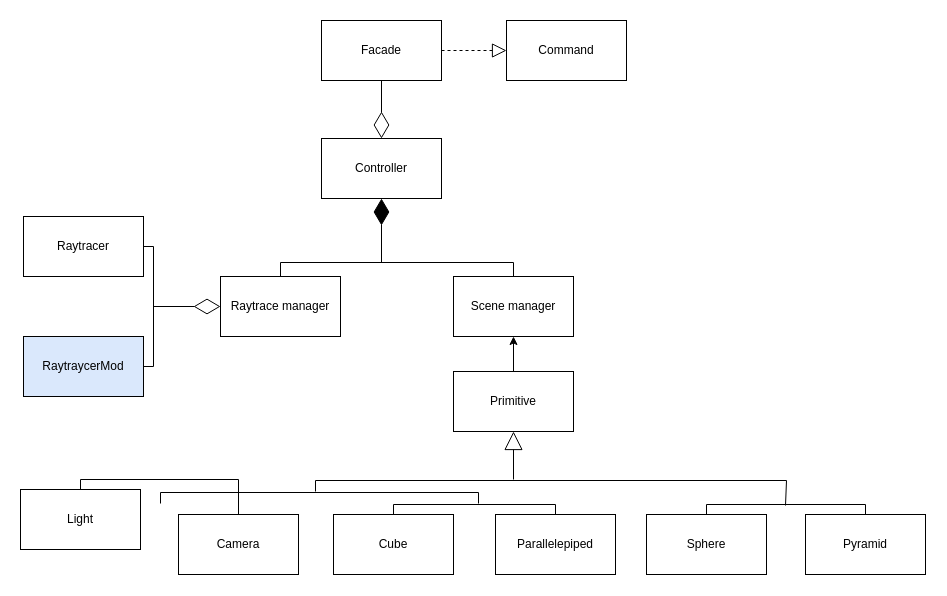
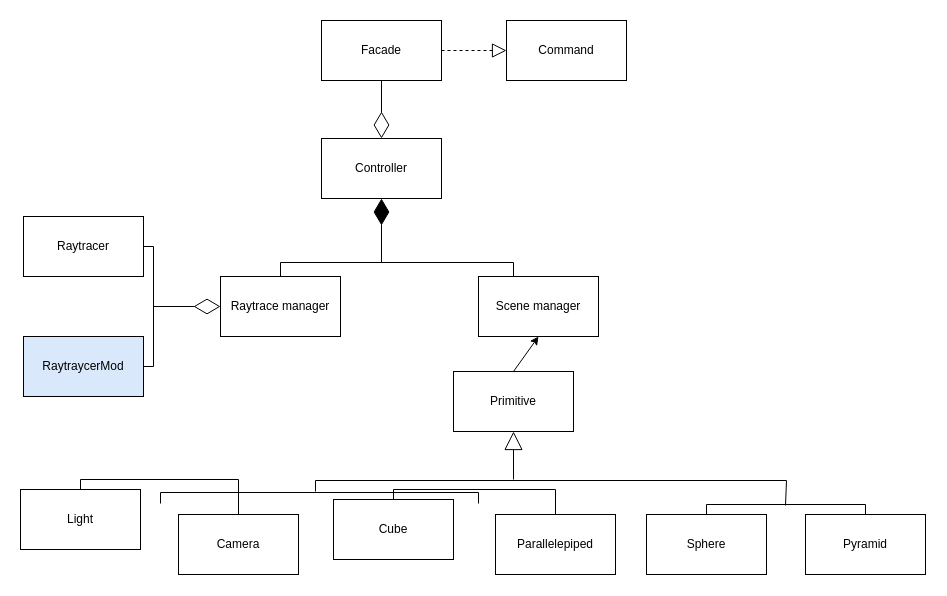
- <mxCell id="7" value="Scene manager" style="rounded=0;whiteSpace=wrap;html=1;" parent="1" vertex="1"><mxGeometry x="453" y="276" width="120" height="60" as="geometry" /></mxCell>
+ <mxCell id="7" value="Scene manager" style="rounded=0;whiteSpace=wrap;html=1;" parent="1" vertex="1"><mxGeometry x="478" y="276" width="120" height="60" as="geometry" /></mxCell>
- <mxCell id="13" value="Cube" style="rounded=0;whiteSpace=wrap;html=1;" parent="1" vertex="1"><mxGeometry x="333" y="514" width="120" height="60" as="geometry" /></mxCell>
+ <mxCell id="13" value="Cube" style="rounded=0;whiteSpace=wrap;html=1;" parent="1" vertex="1"><mxGeometry x="333" y="499" width="120" height="60" as="geometry" /></mxCell>
